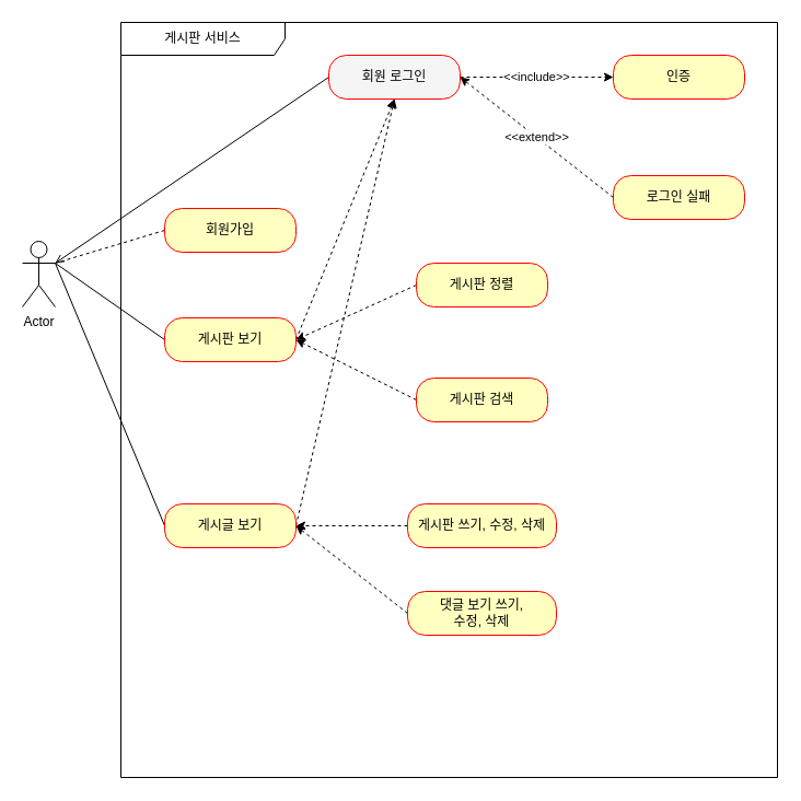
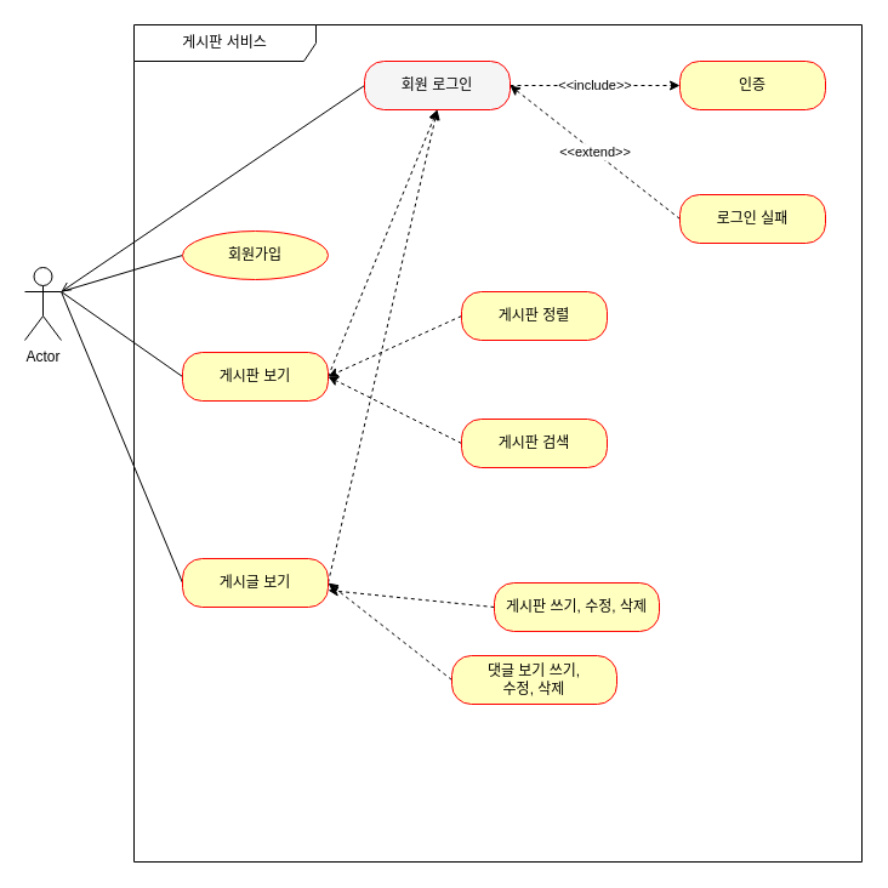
- <mxCell id="4" value="회원가입" style="rounded=1;whiteSpace=wrap;html=1;arcSize=40;fontColor=#000000;fillColor=#ffffc0;strokeColor=#ff0000;" vertex="1" parent="1"><mxGeometry x="150" y="190" width="120" height="40" as="geometry" /></mxCell>
+ <mxCell id="4" value="회원가입" style="ellipse;whiteSpace=wrap;html=1;arcSize=40;fontColor=#000000;fillColor=#ffffc0;strokeColor=#ff0000;" vertex="1" parent="1"><mxGeometry x="150" y="190" width="120" height="40" as="geometry" /></mxCell>
- <mxCell id="3" style="rounded=0;orthogonalLoop=1;jettySize=auto;html=1;exitX=0;exitY=0.5;exitDx=0;exitDy=0;entryX=1;entryY=0.333;entryDx=0;entryDy=0;entryPerimeter=0;endArrow=none;endFill=0;dashed=1;" edge="1" parent="1" source="4" target="25"><mxGeometry relative="1" as="geometry" /></mxCell>
+ <mxCell id="3" style="rounded=0;orthogonalLoop=1;jettySize=auto;html=1;exitX=0;exitY=0.5;exitDx=0;exitDy=0;entryX=1;entryY=0.333;entryDx=0;entryDy=0;entryPerimeter=0;endArrow=none;endFill=0;" edge="1" parent="1" source="4" target="25"><mxGeometry relative="1" as="geometry" /></mxCell>
- <mxCell id="22" value="게시판 쓰기, 수정, 삭제" style="rounded=1;whiteSpace=wrap;html=1;arcSize=40;fontColor=#000000;fillColor=#ffffc0;strokeColor=#ff0000;" vertex="1" parent="1"><mxGeometry x="372" y="460" width="136" height="40" as="geometry" /></mxCell>
+ <mxCell id="22" value="게시판 쓰기, 수정, 삭제" style="rounded=1;whiteSpace=wrap;html=1;arcSize=40;fontColor=#000000;fillColor=#ffffc0;strokeColor=#ff0000;" vertex="1" parent="1"><mxGeometry x="407" y="480" width="136" height="40" as="geometry" /></mxCell>
